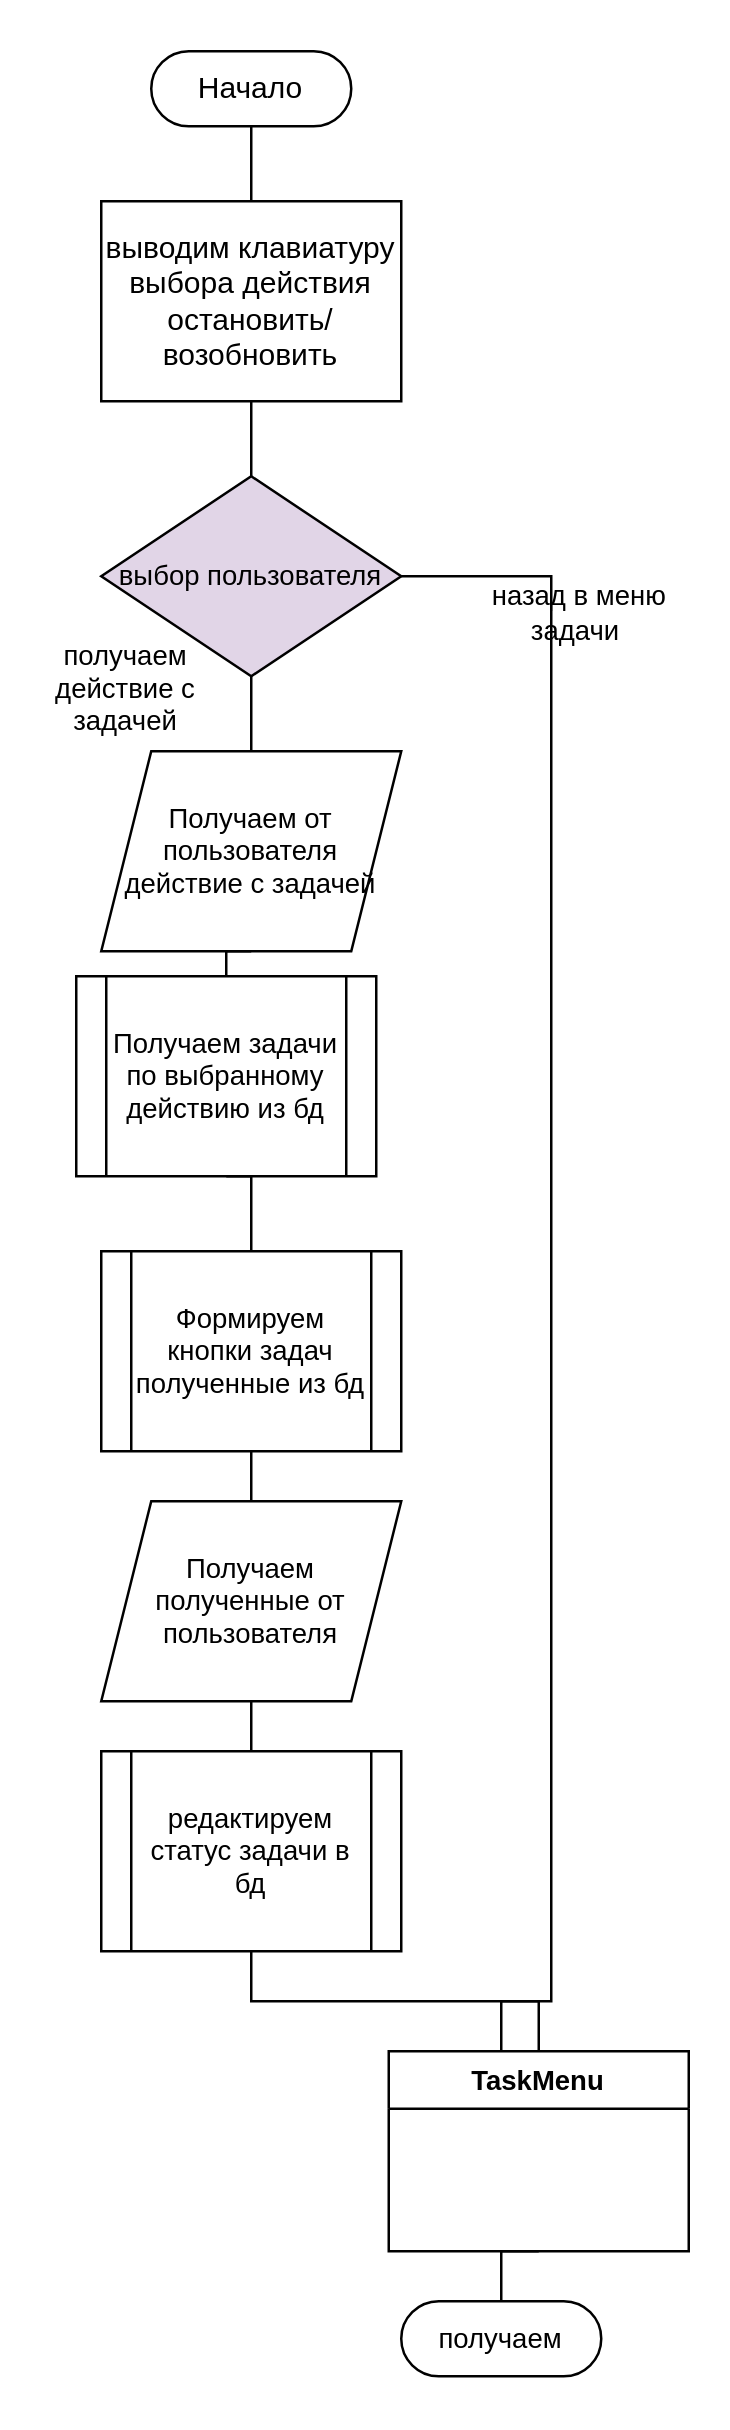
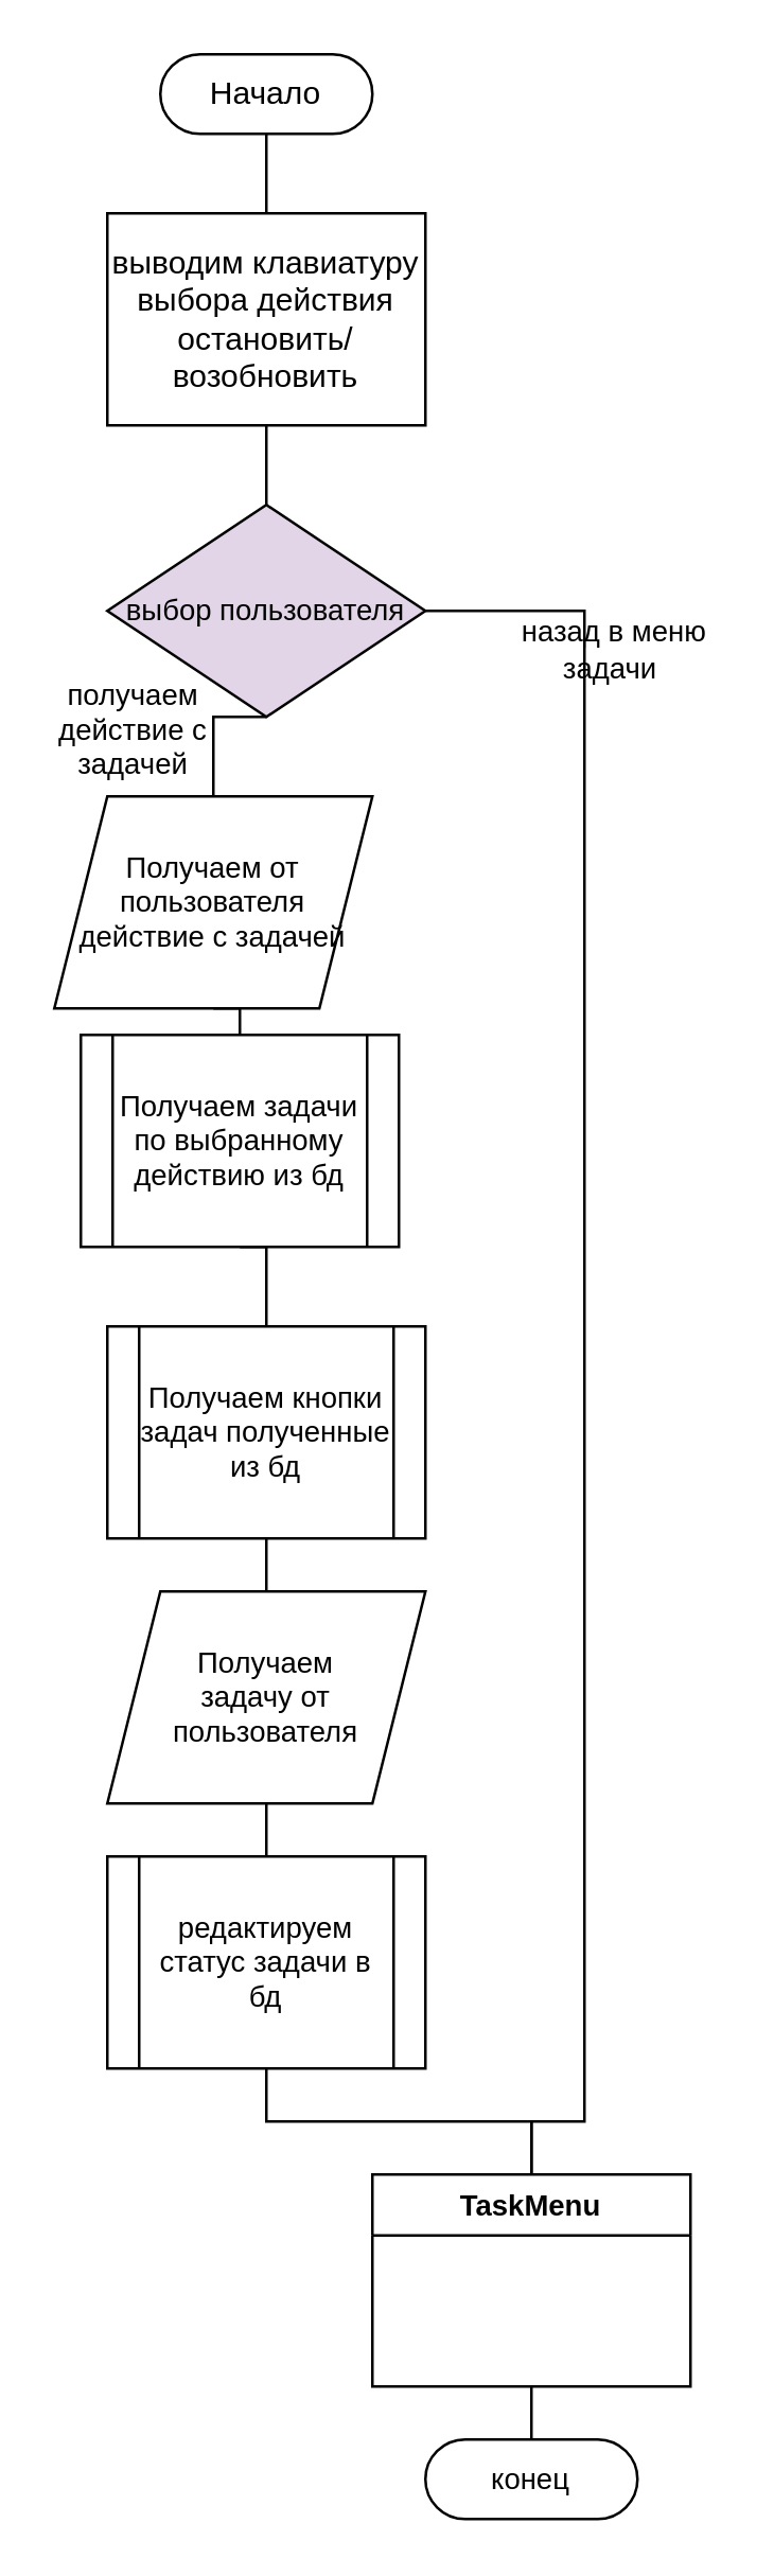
- <mxCell id="10" value="Получаем от пользователя действие с задачей" style="shape=parallelogram;perimeter=parallelogramPerimeter;whiteSpace=wrap;html=1;fixedSize=1;fontFamily=Helvetica;fontSize=11;fontColor=default;" vertex="1" parent="1"><mxGeometry x="40" y="300" width="120" height="80" as="geometry" /></mxCell>
+ <mxCell id="10" value="Получаем от пользователя действие с задачей" style="shape=parallelogram;perimeter=parallelogramPerimeter;whiteSpace=wrap;html=1;fixedSize=1;fontFamily=Helvetica;fontSize=11;fontColor=default;" vertex="1" parent="1"><mxGeometry x="20" y="300" width="120" height="80" as="geometry" /></mxCell>
- <mxCell id="14" value="Формируем кнопки задач полученные из бд" style="shape=process;whiteSpace=wrap;html=1;backgroundOutline=1;fontFamily=Helvetica;fontSize=11;fontColor=default;" vertex="1" parent="1"><mxGeometry x="40" y="500" width="120" height="80" as="geometry" /></mxCell>
+ <mxCell id="14" value="Получаем кнопки задач полученные из бд" style="shape=process;whiteSpace=wrap;html=1;backgroundOutline=1;fontFamily=Helvetica;fontSize=11;fontColor=default;" vertex="1" parent="1"><mxGeometry x="40" y="500" width="120" height="80" as="geometry" /></mxCell>
- <mxCell id="16" value="Получаем &lt;br&gt;полученные от пользователя" style="shape=parallelogram;perimeter=parallelogramPerimeter;whiteSpace=wrap;html=1;fixedSize=1;fontFamily=Helvetica;fontSize=11;fontColor=default;" vertex="1" parent="1"><mxGeometry x="40" y="600" width="120" height="80" as="geometry" /></mxCell>
+ <mxCell id="16" value="Получаем &lt;br&gt;задачу от пользователя" style="shape=parallelogram;perimeter=parallelogramPerimeter;whiteSpace=wrap;html=1;fixedSize=1;fontFamily=Helvetica;fontSize=11;fontColor=default;" vertex="1" parent="1"><mxGeometry x="40" y="600" width="120" height="80" as="geometry" /></mxCell>
- <mxCell id="21" value="TaskMenu" style="swimlane;whiteSpace=wrap;html=1;fontFamily=Helvetica;fontSize=11;fontColor=default;" vertex="1" parent="1"><mxGeometry x="155" y="820" width="120" height="80" as="geometry" /></mxCell>
+ <mxCell id="21" value="TaskMenu" style="swimlane;whiteSpace=wrap;html=1;fontFamily=Helvetica;fontSize=11;fontColor=default;" vertex="1" parent="1"><mxGeometry x="140" y="820" width="120" height="80" as="geometry" /></mxCell>
- <mxCell id="20" value="получаем&lt;br&gt;" style="html=1;dashed=0;whiteSpace=wrap;shape=mxgraph.dfd.start;fontFamily=Helvetica;fontSize=11;fontColor=default;" vertex="1" parent="1"><mxGeometry x="160" y="920" width="80" height="30" as="geometry" /></mxCell>
+ <mxCell id="20" value="конец&lt;br&gt;" style="html=1;dashed=0;whiteSpace=wrap;shape=mxgraph.dfd.start;fontFamily=Helvetica;fontSize=11;fontColor=default;" vertex="1" parent="1"><mxGeometry x="160" y="920" width="80" height="30" as="geometry" /></mxCell>
